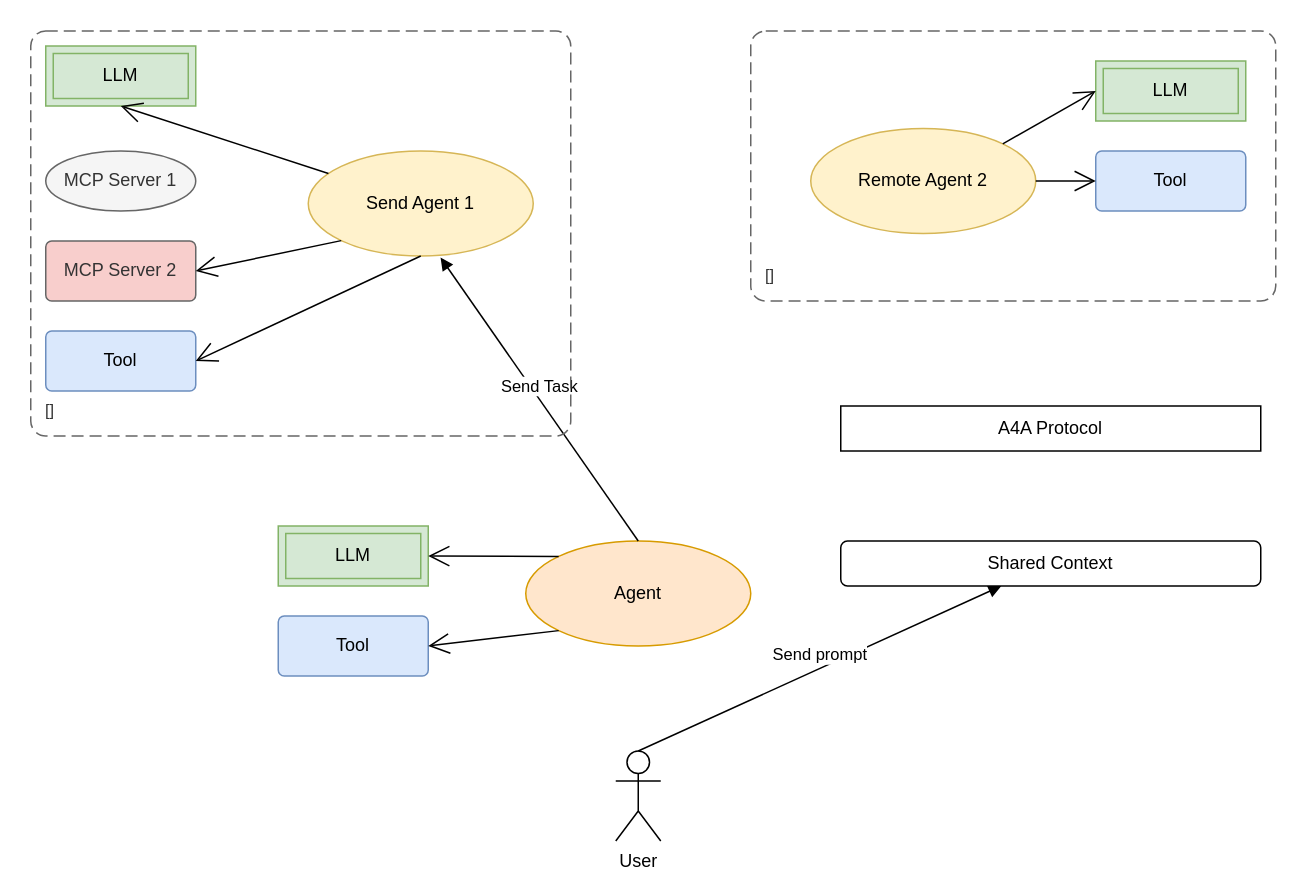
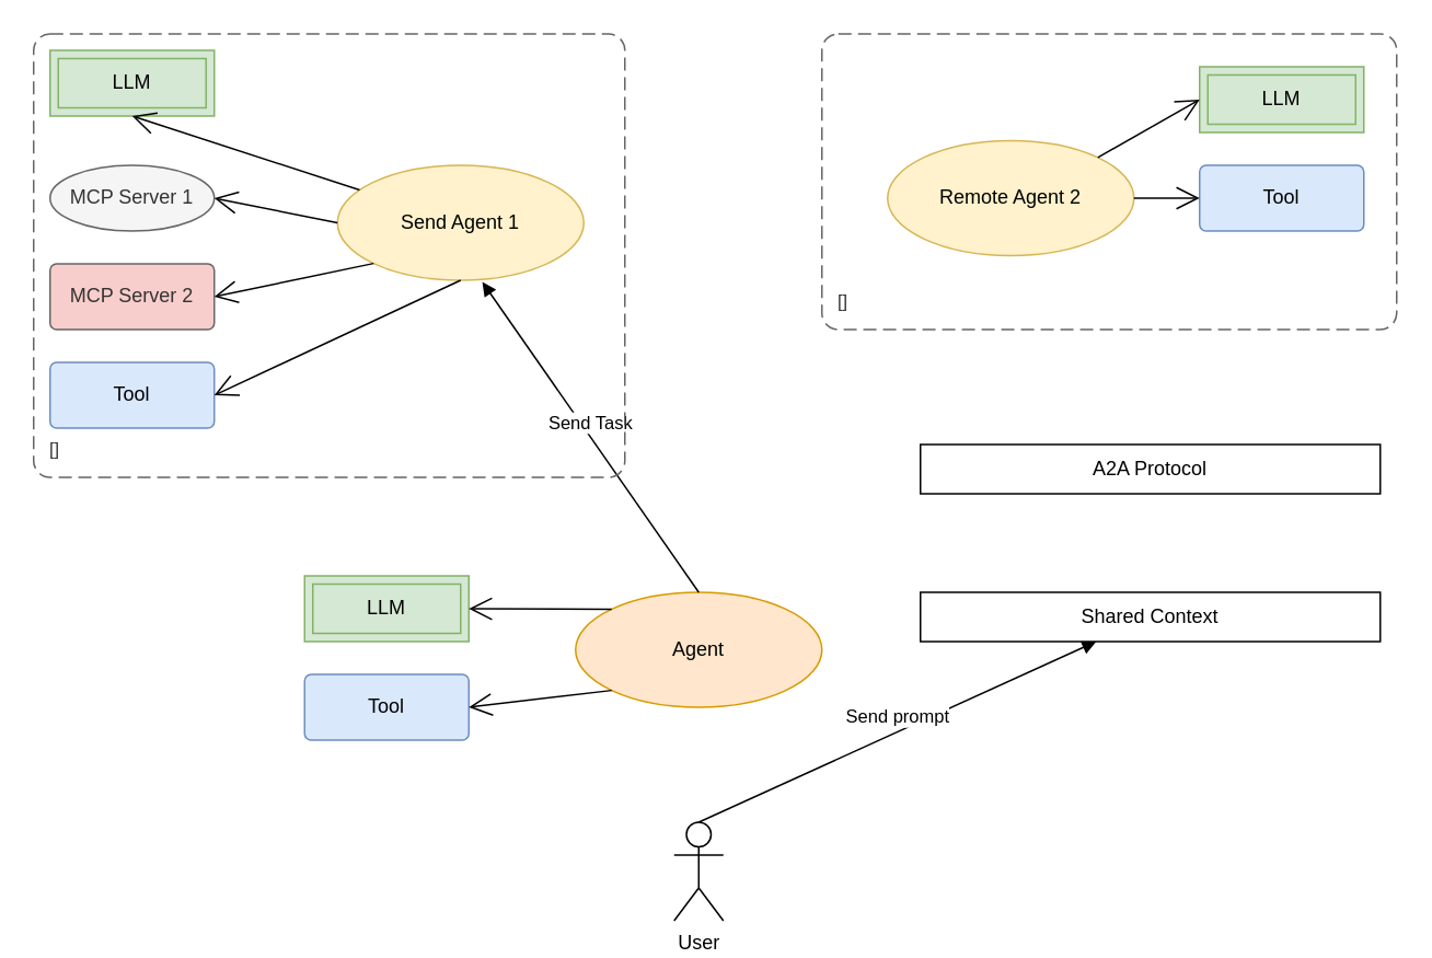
+ <mxCell id="16" value="" style="endArrow=open;endFill=1;endSize=12;html=1;rounded=0;entryX=1;entryY=0.5;entryDx=0;entryDy=0;exitX=0;exitY=0.5;exitDx=0;exitDy=0;" edge="1" parent="1" source="2" target="7"><mxGeometry width="160" relative="1" as="geometry"><mxPoint x="492" y="343" as="sourcePoint" /><mxPoint x="350" y="290" as="targetPoint" /></mxGeometry></mxCell>
- <mxCell id="27" value="A4A Protocol" style="whiteSpace=wrap;html=1;align=center;" vertex="1" parent="1"><mxGeometry x="560" y="270" width="280" height="30" as="geometry" /></mxCell>
+ <mxCell id="27" value="A2A Protocol" style="whiteSpace=wrap;html=1;align=center;" vertex="1" parent="1"><mxGeometry x="560" y="270" width="280" height="30" as="geometry" /></mxCell>
- <mxCell id="26" value="Shared Context" style="whiteSpace=wrap;html=1;align=center;rounded=1;" vertex="1" parent="1"><mxGeometry x="560" y="360" width="280" height="30" as="geometry" /></mxCell>
+ <mxCell id="26" value="Shared Context" style="whiteSpace=wrap;html=1;align=center;" vertex="1" parent="1"><mxGeometry x="560" y="360" width="280" height="30" as="geometry" /></mxCell>
